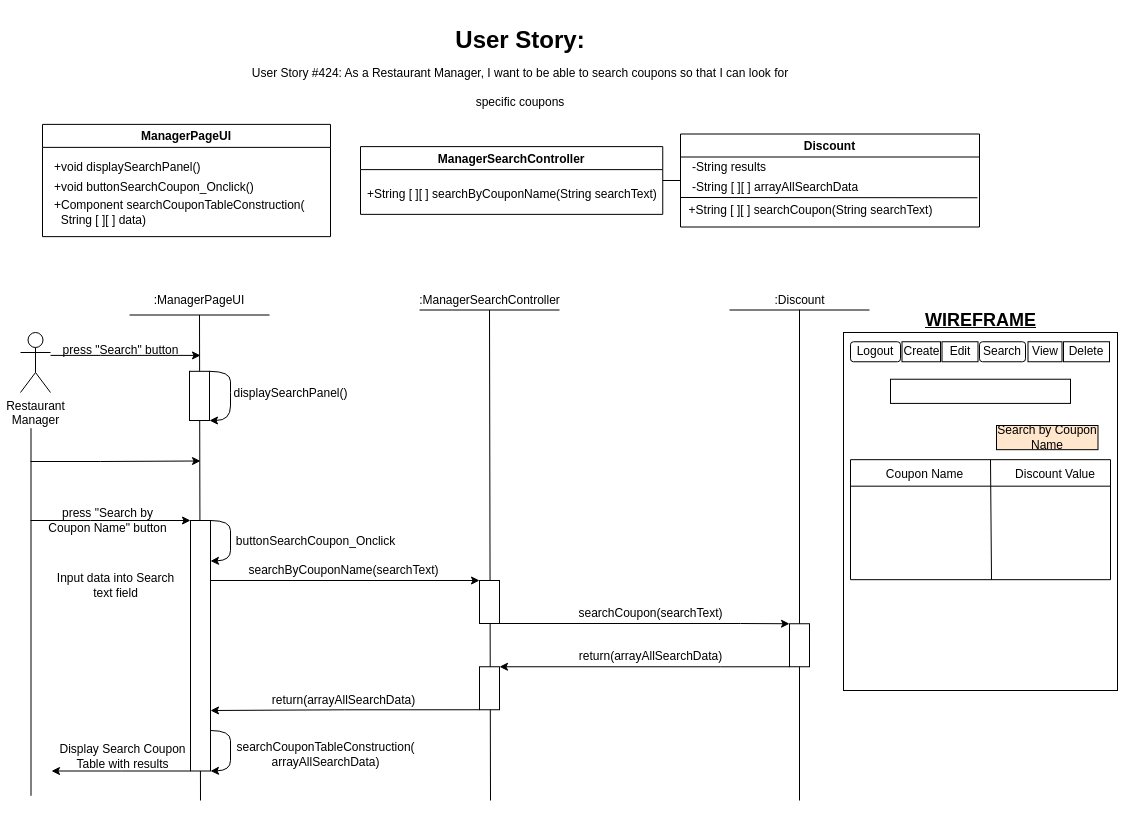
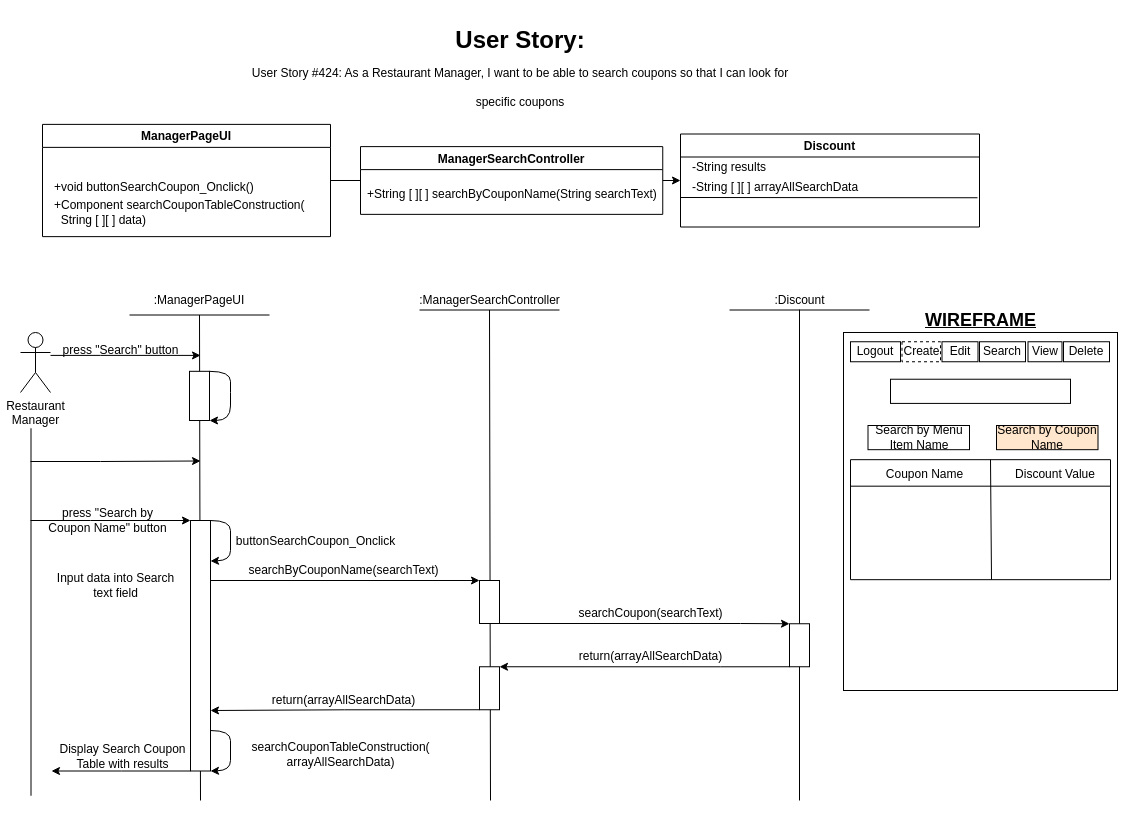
- <mxCell id="9" value="+void displaySearchPanel()" style="text;html=1;align=left;verticalAlign=middle;resizable=0;points=[];autosize=1;strokeColor=none;fillColor=none;" parent="8" vertex="1"><mxGeometry x="10" y="33" width="160" height="20" as="geometry" /></mxCell>
+ <mxCell id="14" value="" style="endArrow=none;html=1;rounded=0;exitX=1;exitY=0.5;exitDx=0;exitDy=0;entryX=0;entryY=0.5;entryDx=0;entryDy=0;" parent="1" source="8" target="12" edge="1"><mxGeometry width="50" height="50" relative="1" as="geometry"><mxPoint x="569" y="414.5" as="sourcePoint" /><mxPoint x="619" y="364.5" as="targetPoint" /></mxGeometry></mxCell>
- <mxCell id="15" value="" style="endArrow=none;html=1;rounded=0;entryX=0;entryY=0.5;entryDx=0;entryDy=0;exitX=1;exitY=0.5;exitDx=0;exitDy=0;" parent="1" source="12" target="2" edge="1"><mxGeometry width="50" height="50" relative="1" as="geometry"><mxPoint x="569" y="234.5" as="sourcePoint" /><mxPoint x="569" y="264.5" as="targetPoint" /></mxGeometry></mxCell>
+ <mxCell id="15" value="" style="endArrow=classic;html=1;rounded=0;entryX=0;entryY=0.5;entryDx=0;entryDy=0;exitX=1;exitY=0.5;exitDx=0;exitDy=0;" parent="1" source="12" target="2" edge="1"><mxGeometry width="50" height="50" relative="1" as="geometry"><mxPoint x="569" y="234.5" as="sourcePoint" /><mxPoint x="569" y="264.5" as="targetPoint" /></mxGeometry></mxCell>
- <mxCell id="6" value="&lt;div&gt;+String [ ][ ] searchCoupon(String searchText)&lt;/div&gt;" style="text;html=1;align=center;verticalAlign=middle;resizable=0;points=[];autosize=1;strokeColor=none;fillColor=none;" parent="2" vertex="1"><mxGeometry y="66" width="260" height="20" as="geometry" /></mxCell>
- <mxCell id="26" value="Logout" style="whiteSpace=wrap;html=1;rounded=1;" parent="1" vertex="1"><mxGeometry x="850" y="341.25" width="50" height="20" as="geometry" /></mxCell>
+ <mxCell id="26" value="Logout" style="rounded=0;whiteSpace=wrap;html=1;" parent="1" vertex="1"><mxGeometry x="850" y="341.25" width="50" height="20" as="geometry" /></mxCell>
- <mxCell id="43" value="Create" style="rounded=0;whiteSpace=wrap;html=1;" parent="1" vertex="1"><mxGeometry x="901.5" y="341.25" width="38.5" height="20" as="geometry" /></mxCell>
+ <mxCell id="43" value="Create" style="rounded=0;whiteSpace=wrap;html=1;dashed=1;" parent="1" vertex="1"><mxGeometry x="901.5" y="341.25" width="38.5" height="20" as="geometry" /></mxCell>
- <mxCell id="28" value="Search" style="whiteSpace=wrap;html=1;rounded=1;" parent="1" vertex="1"><mxGeometry x="979" y="341.25" width="46" height="20" as="geometry" /></mxCell>
+ <mxCell id="28" value="Search" style="rounded=0;whiteSpace=wrap;html=1;" parent="1" vertex="1"><mxGeometry x="979" y="341.25" width="46" height="20" as="geometry" /></mxCell>
- <mxCell id="39" value="&lt;span style=&quot;font-size: 12px&quot;&gt;displaySearchPanel()&lt;/span&gt;" style="text;html=1;align=center;verticalAlign=middle;resizable=0;points=[];autosize=1;strokeColor=none;fillColor=none;fontSize=16;" parent="1" vertex="1"><mxGeometry x="225" y="375.82" width="130" height="30" as="geometry" /></mxCell>
+ <mxCell id="44" value="Search by Menu Item Name" style="rounded=0;whiteSpace=wrap;html=1;" parent="1" vertex="1"><mxGeometry x="867.5" y="425" width="101.5" height="24.18" as="geometry" /></mxCell>
- <mxCell id="67" value="&lt;div&gt;searchCouponTableConstruction(&lt;/div&gt;&lt;div&gt;arrayAllSearchData)&lt;/div&gt;" style="text;html=1;align=center;verticalAlign=middle;resizable=0;points=[];autosize=1;strokeColor=none;fillColor=none;" parent="1" vertex="1"><mxGeometry x="230" y="739.09" width="190" height="30" as="geometry" /></mxCell>
+ <mxCell id="67" value="&lt;div&gt;searchCouponTableConstruction(&lt;/div&gt;&lt;div&gt;arrayAllSearchData)&lt;/div&gt;" style="text;html=1;align=center;verticalAlign=middle;resizable=0;points=[];autosize=1;strokeColor=none;fillColor=none;" parent="1" vertex="1"><mxGeometry x="245" y="739.09" width="190" height="30" as="geometry" /></mxCell>
